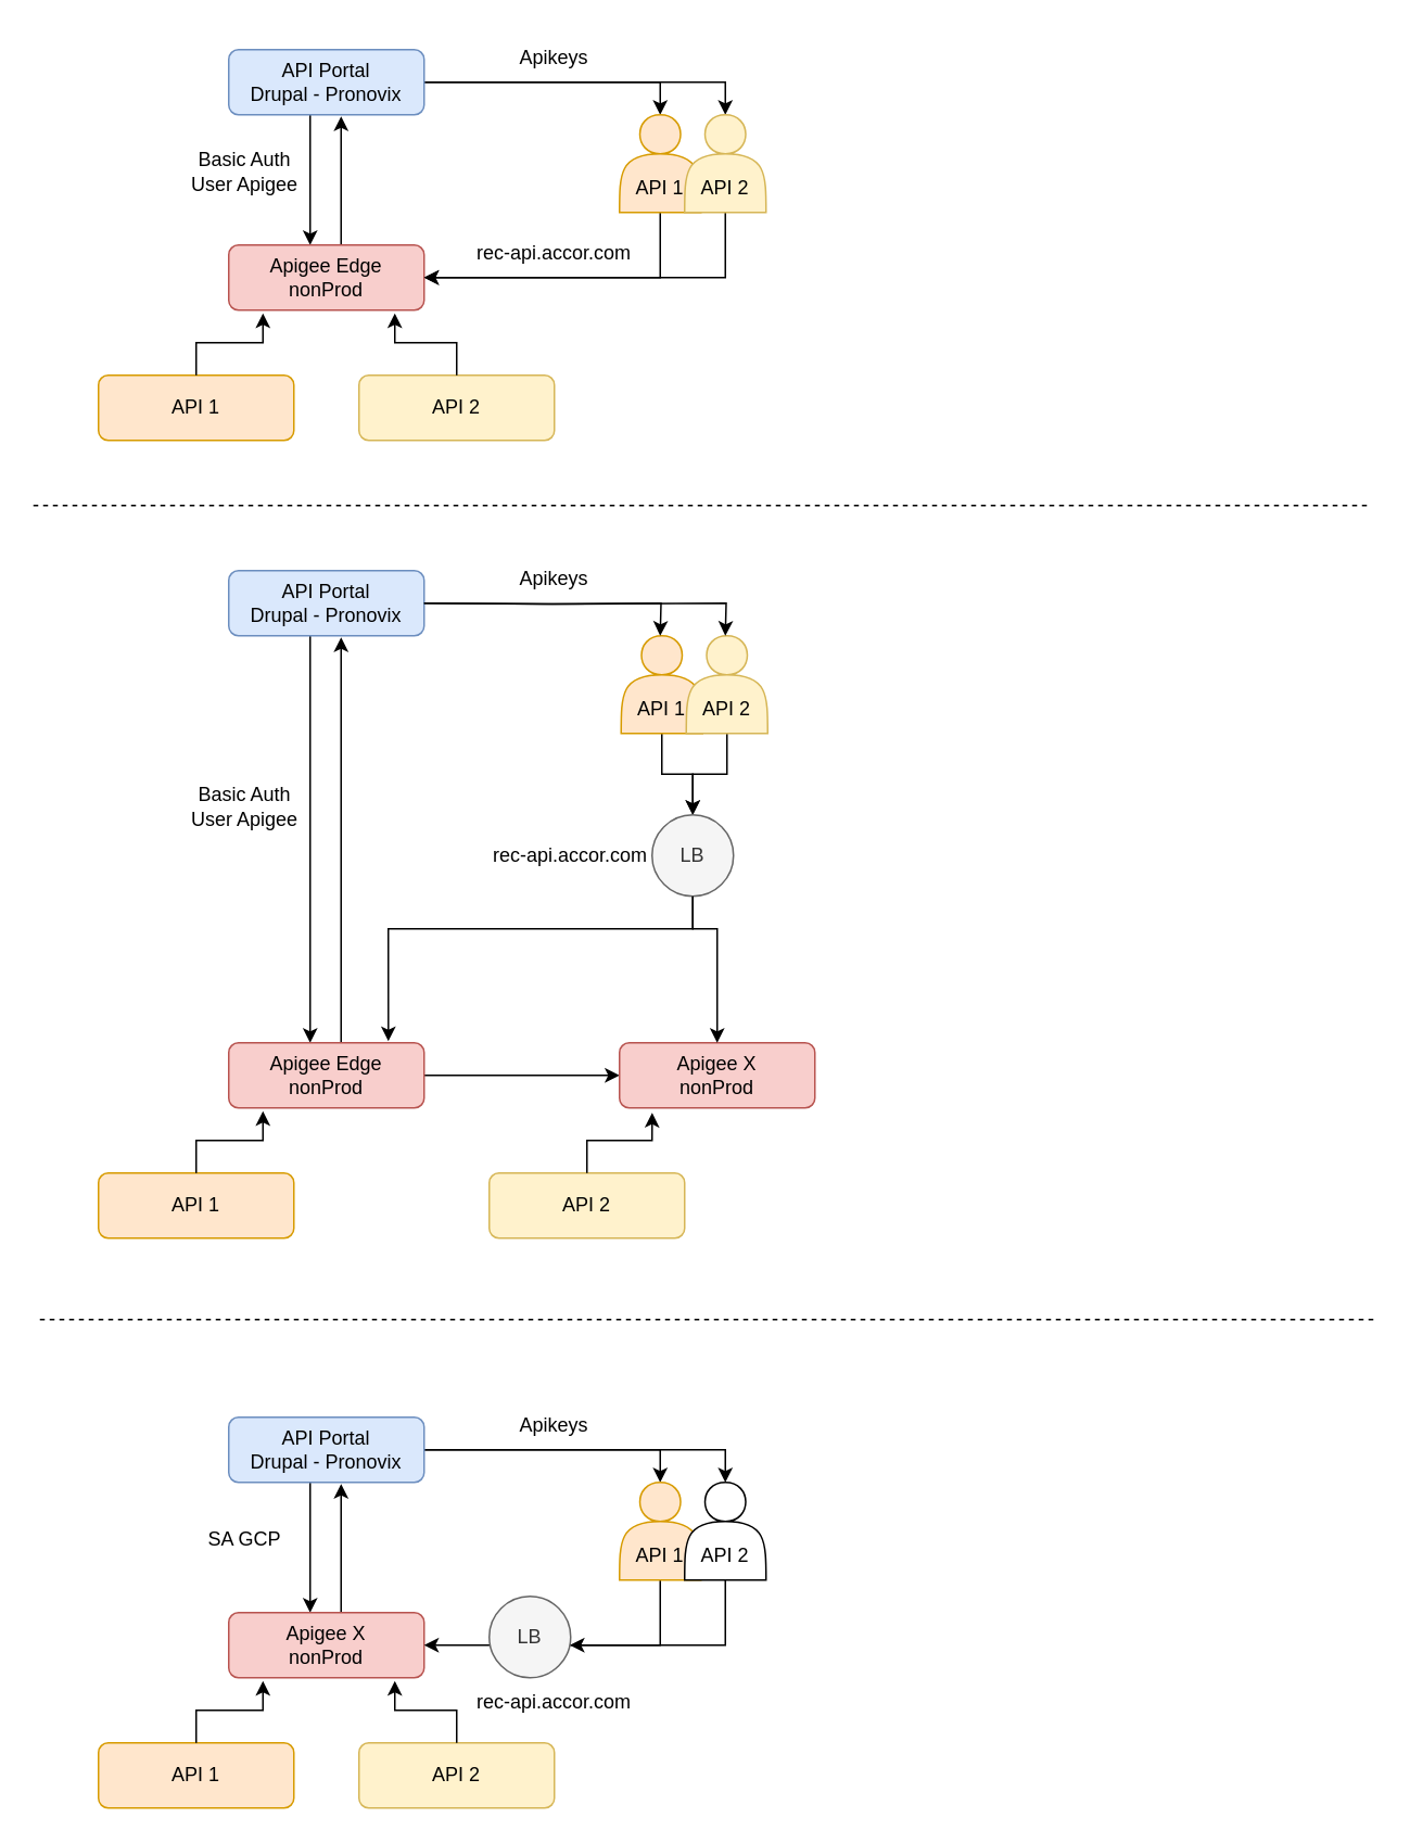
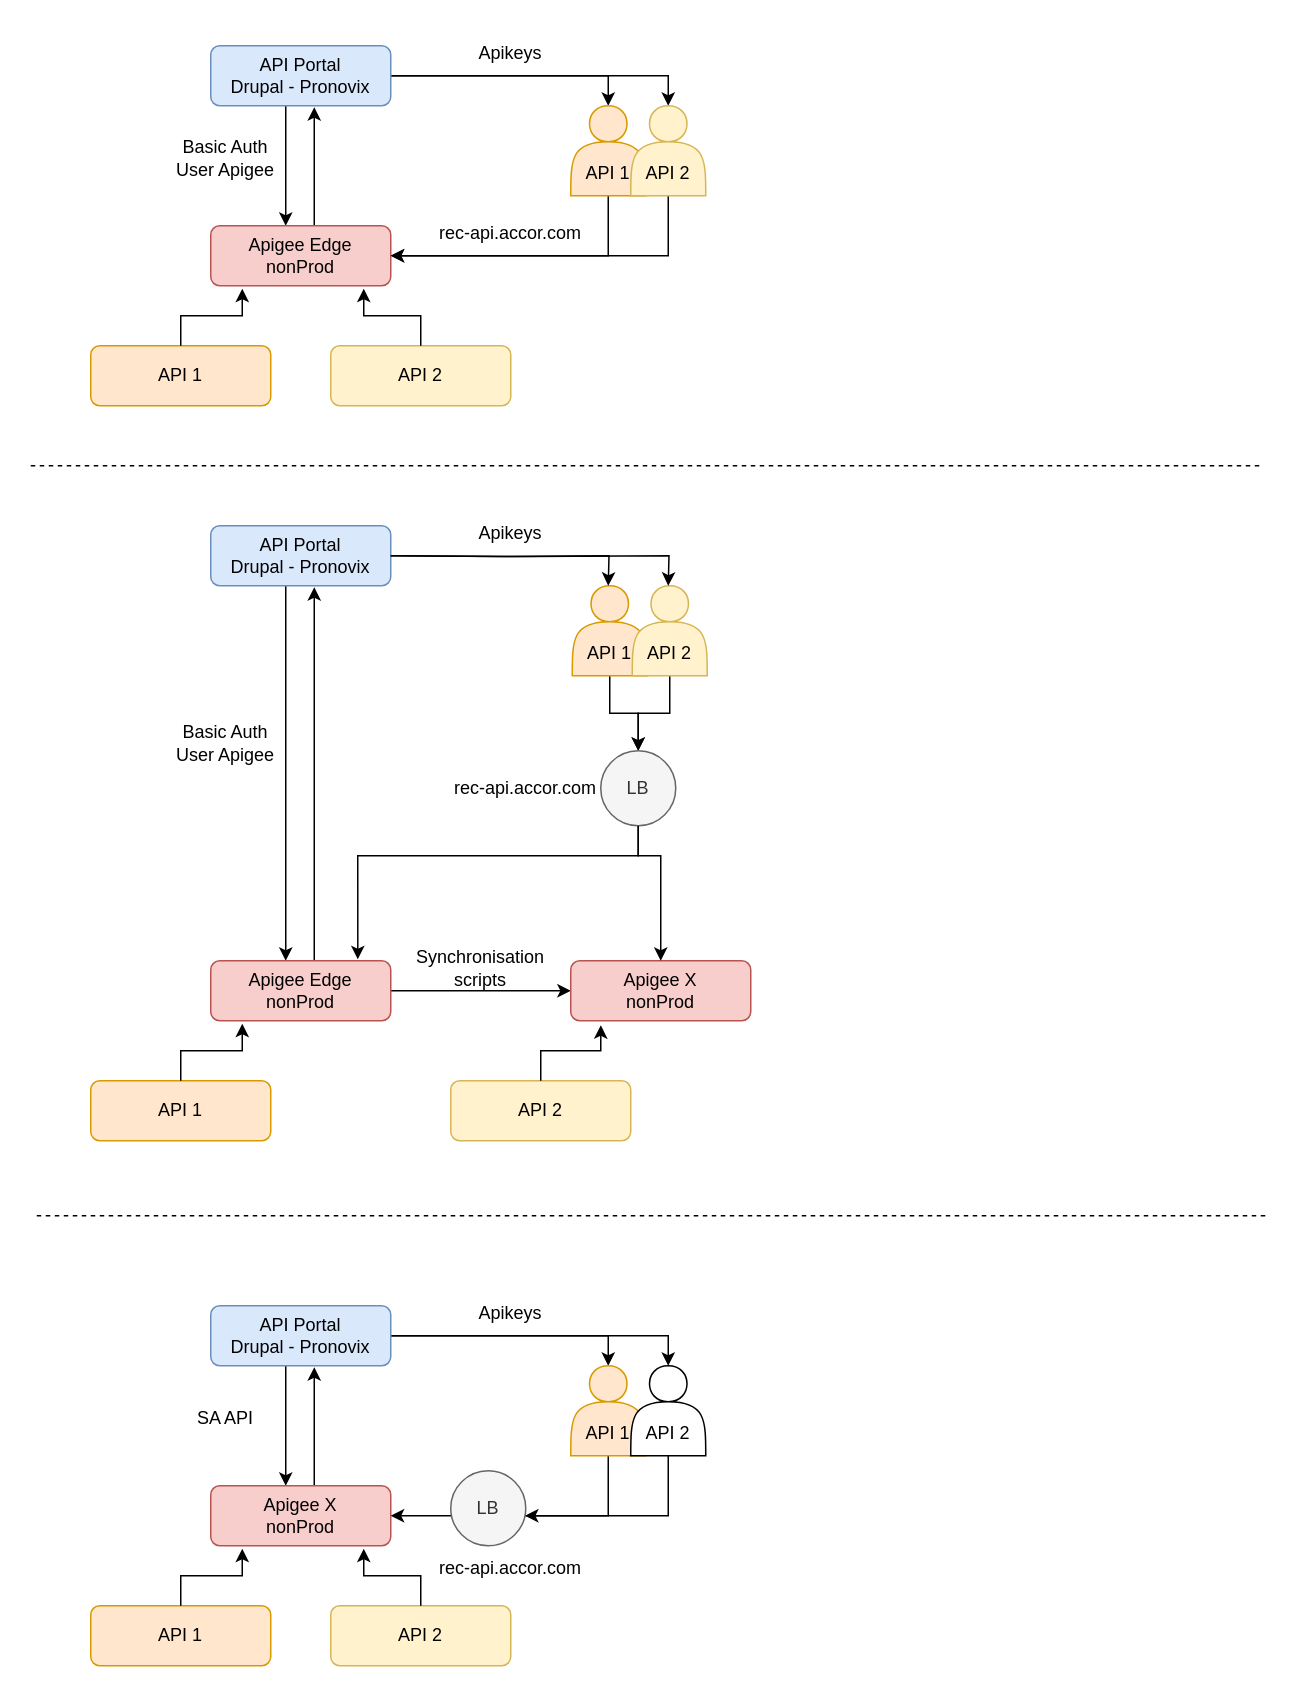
+ <mxCell id="30" value="Synchronisation scripts" style="text;html=1;strokeColor=none;fillColor=none;align=center;verticalAlign=middle;whiteSpace=wrap;rounded=0;" parent="1" vertex="1"><mxGeometry x="270" y="630" width="100" height="30" as="geometry" /></mxCell>
- <mxCell id="49" value="SA GCP" style="text;html=1;strokeColor=none;fillColor=none;align=center;verticalAlign=middle;whiteSpace=wrap;rounded=0;" parent="1" vertex="1"><mxGeometry x="110" y="930" width="80" height="30" as="geometry" /></mxCell>
+ <mxCell id="49" value="SA API" style="text;html=1;strokeColor=none;fillColor=none;align=center;verticalAlign=middle;whiteSpace=wrap;rounded=0;" parent="1" vertex="1"><mxGeometry x="110" y="930" width="80" height="30" as="geometry" /></mxCell>
